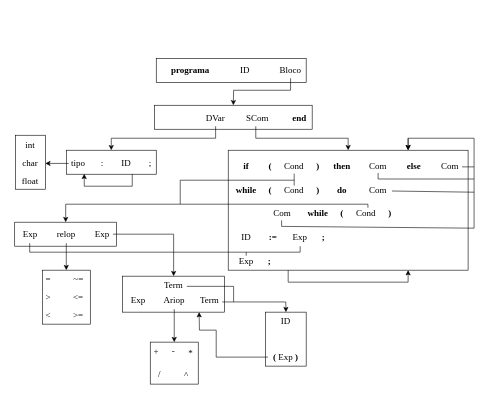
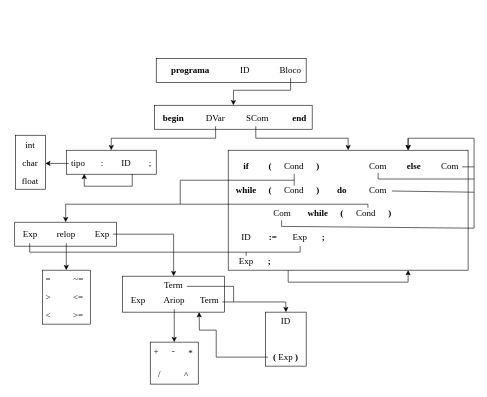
+ <mxCell id="13" value="&lt;b style=&quot;font-size: 15px;&quot;&gt;begin&lt;/b&gt;" style="text;html=1;strokeColor=none;fillColor=none;align=center;verticalAlign=middle;whiteSpace=wrap;rounded=0;fontFamily=Verdana;fontSize=15;" parent="1" vertex="1"><mxGeometry x="259" y="180" width="60" height="30" as="geometry" /></mxCell>
- <mxCell id="25" value="&lt;b&gt;then&lt;/b&gt;" style="text;html=1;strokeColor=none;fillColor=none;align=center;verticalAlign=middle;whiteSpace=wrap;rounded=0;fontFamily=Verdana;fontSize=15;" parent="1" vertex="1"><mxGeometry x="540" y="260" width="60" height="30" as="geometry" /></mxCell>
